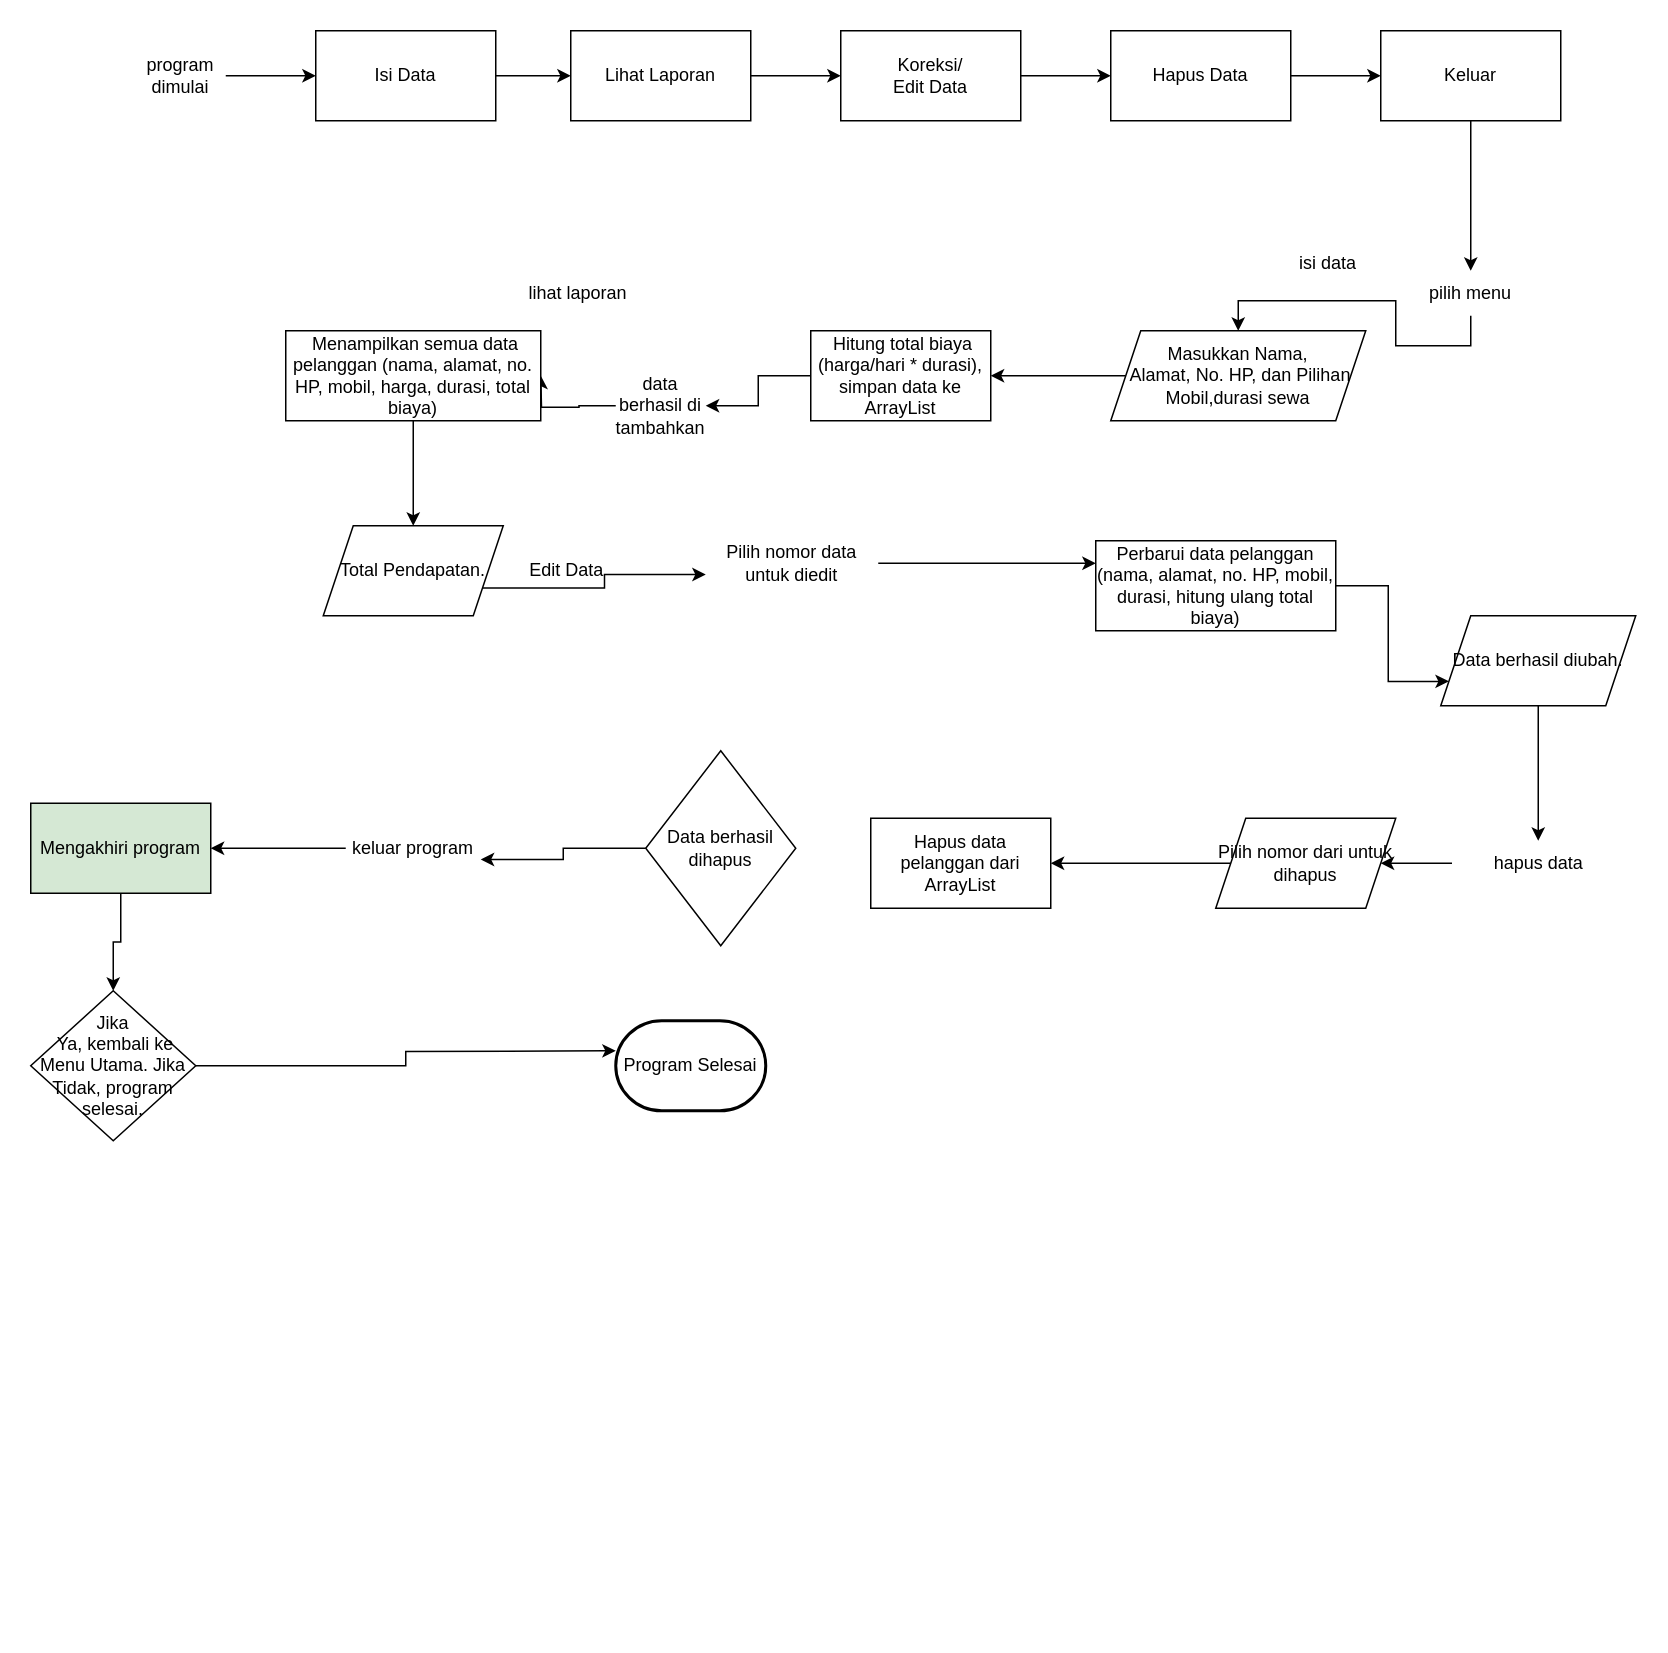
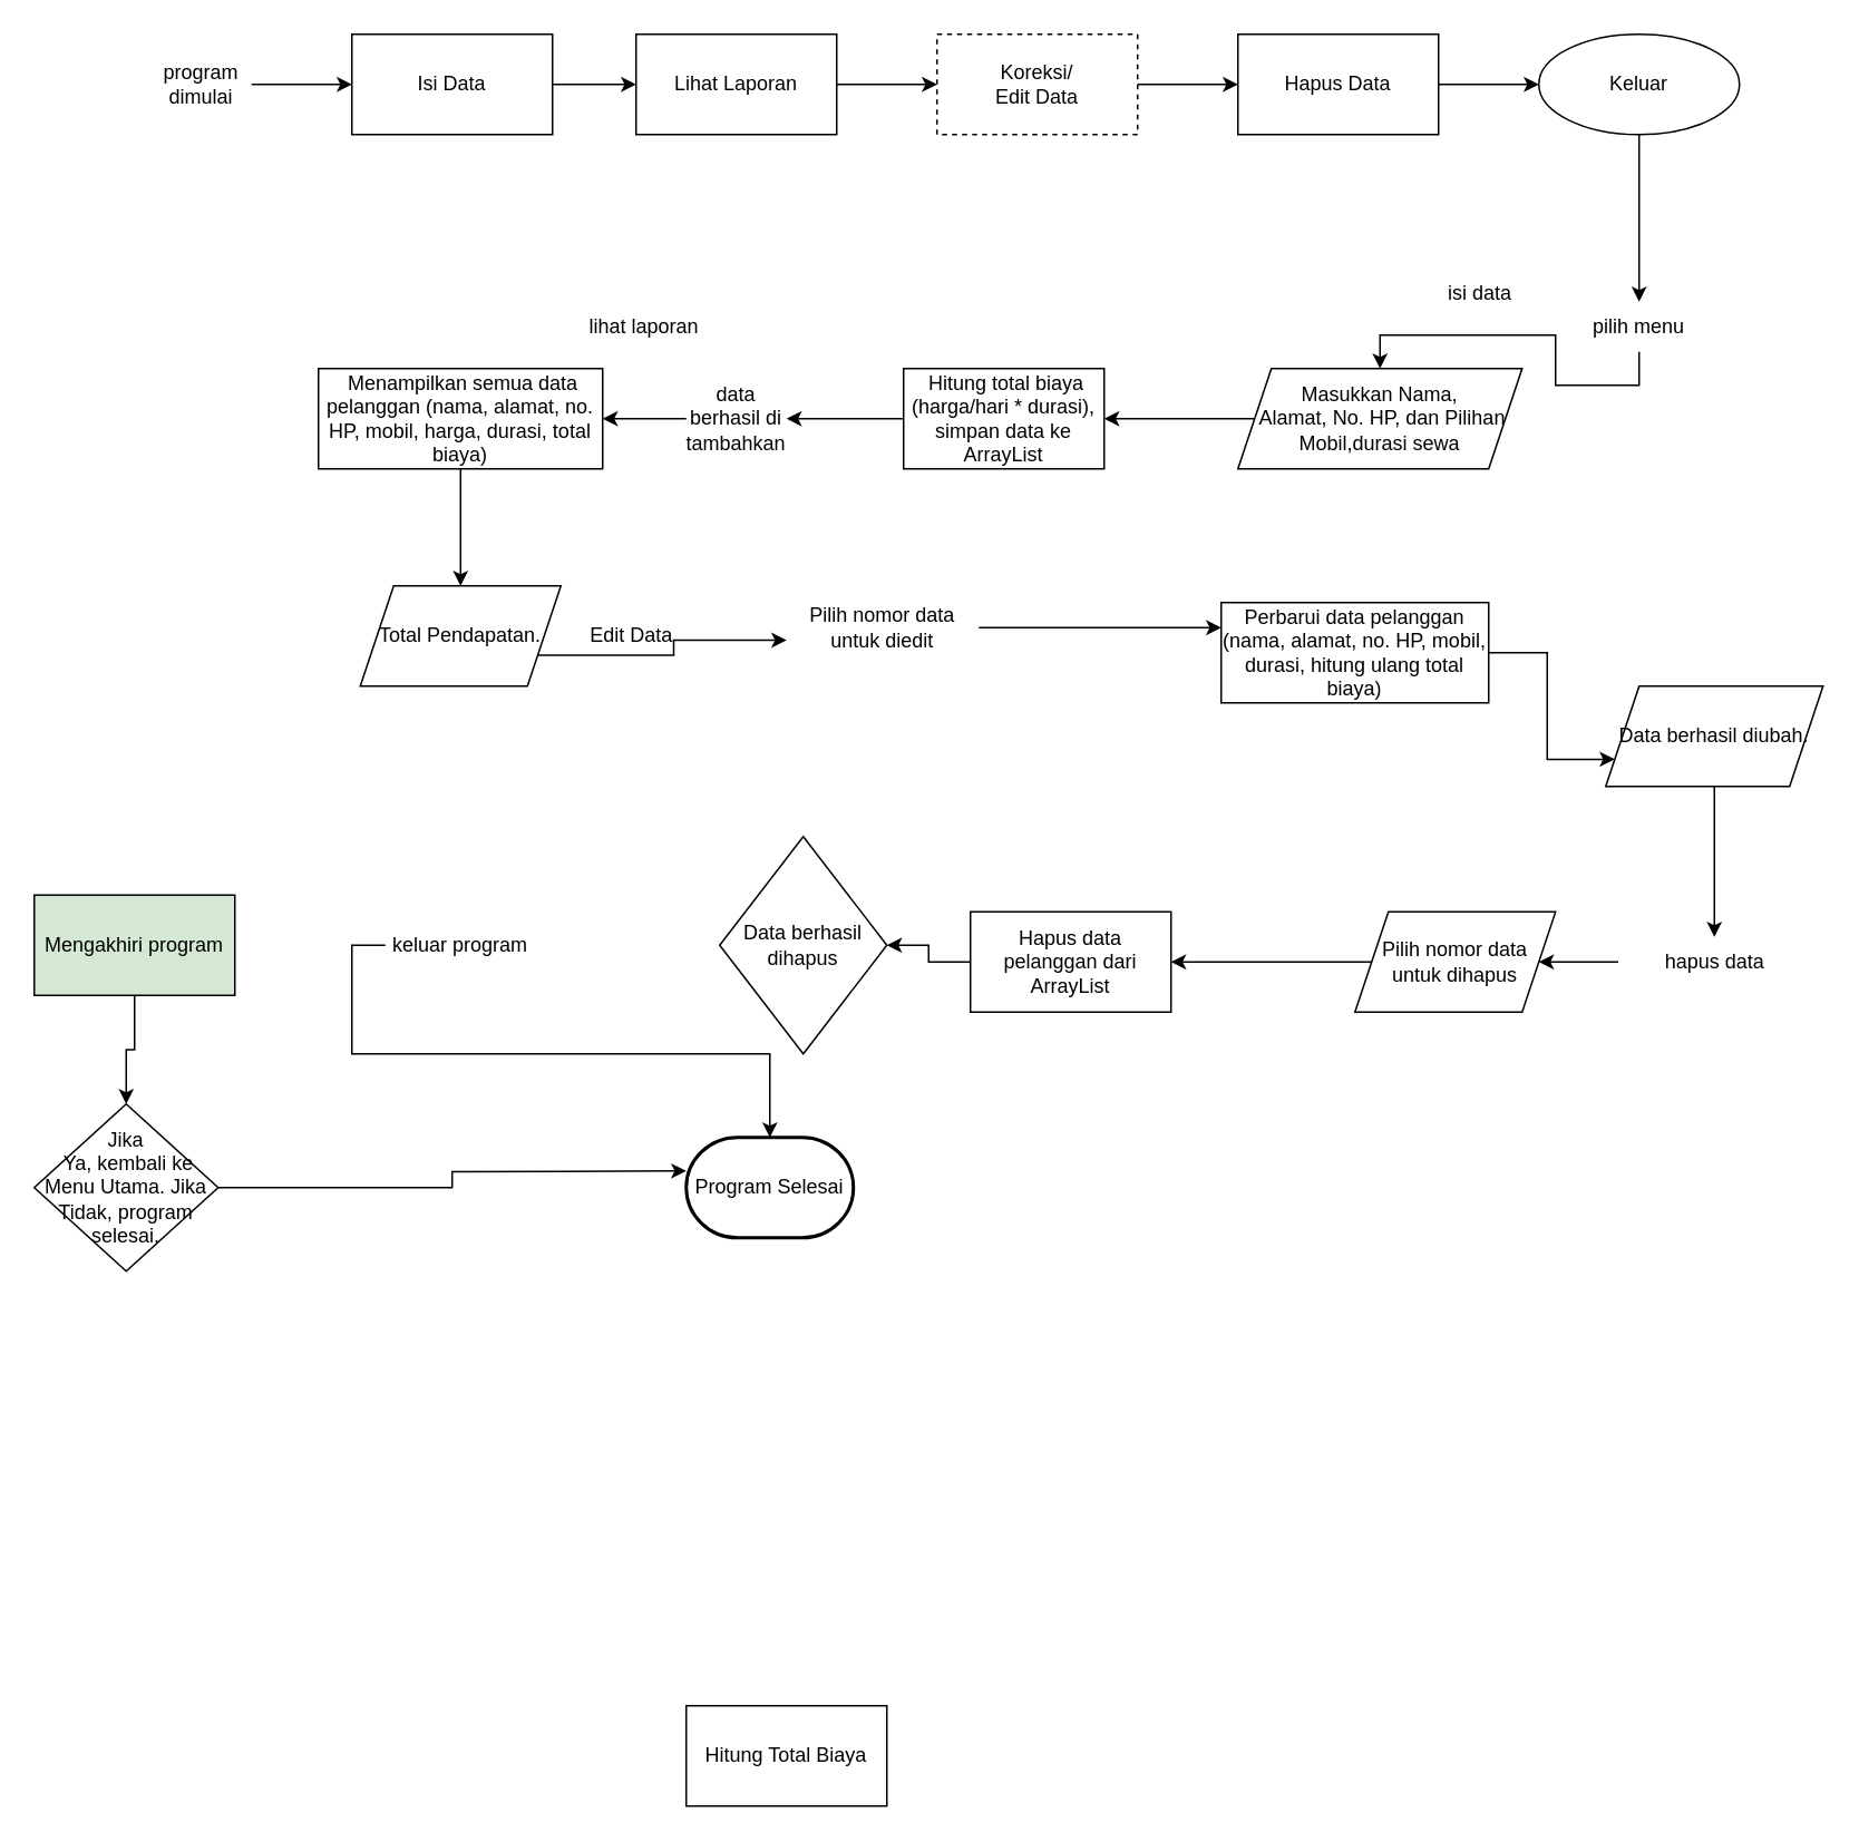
- <mxCell id="12" value="Koreksi/&lt;div&gt;Edit Data&lt;/div&gt;" style="rounded=0;whiteSpace=wrap;html=1;" vertex="1" parent="1"><mxGeometry x="560" y="20" width="120" height="60" as="geometry" /></mxCell>
+ <mxCell id="12" value="Koreksi/&lt;div&gt;Edit Data&lt;/div&gt;" style="rounded=0;whiteSpace=wrap;html=1;dashed=1;" vertex="1" parent="1"><mxGeometry x="560" y="20" width="120" height="60" as="geometry" /></mxCell>
- <mxCell id="14" value="Keluar" style="rounded=0;whiteSpace=wrap;html=1;" vertex="1" parent="1"><mxGeometry x="920" y="20" width="120" height="60" as="geometry" /></mxCell>
+ <mxCell id="14" value="Keluar" style="ellipse;whiteSpace=wrap;html=1;" vertex="1" parent="1"><mxGeometry x="920" y="20" width="120" height="60" as="geometry" /></mxCell>
- <mxCell id="30" value="data berhasil di tambahkan" style="text;html=1;align=center;verticalAlign=middle;whiteSpace=wrap;rounded=0;" vertex="1" parent="1"><mxGeometry x="410" y="255" width="60" height="30" as="geometry" /></mxCell>
+ <mxCell id="30" value="data berhasil di tambahkan" style="text;html=1;align=center;verticalAlign=middle;whiteSpace=wrap;rounded=0;" vertex="1" parent="1"><mxGeometry x="410" y="235" width="60" height="30" as="geometry" /></mxCell>
- <mxCell id="48" style="edgeStyle=orthogonalEdgeStyle;rounded=0;orthogonalLoop=1;jettySize=auto;html=1;exitX=0;exitY=0.5;exitDx=0;exitDy=0;entryX=1;entryY=0.5;entryDx=0;entryDy=0;" edge="1" parent="1" source="49" target="10"><mxGeometry relative="1" as="geometry" /></mxCell>
+ <mxCell id="48" style="edgeStyle=orthogonalEdgeStyle;rounded=0;orthogonalLoop=1;jettySize=auto;html=1;exitX=0;exitY=0.5;exitDx=0;exitDy=0;" edge="1" parent="1" source="49" target="50"><mxGeometry relative="1" as="geometry" /></mxCell>
- <mxCell id="6" style="edgeStyle=orthogonalEdgeStyle;rounded=0;orthogonalLoop=1;jettySize=auto;html=1;exitX=0;exitY=0.5;exitDx=0;exitDy=0;entryX=1;entryY=0.75;entryDx=0;entryDy=0;" edge="1" parent="1" source="7" target="49"><mxGeometry relative="1" as="geometry" /></mxCell>
+ <mxCell id="46" style="edgeStyle=orthogonalEdgeStyle;rounded=0;orthogonalLoop=1;jettySize=auto;html=1;exitX=0;exitY=0.5;exitDx=0;exitDy=0;" edge="1" parent="1" source="47" target="7"><mxGeometry relative="1" as="geometry" /></mxCell>
- <mxCell id="3" value="Pilih nomor dari untuk dihapus" style="shape=parallelogram;perimeter=parallelogramPerimeter;whiteSpace=wrap;html=1;fixedSize=1;" vertex="1" parent="1"><mxGeometry x="810" y="545" width="120" height="60" as="geometry" /></mxCell>
+ <mxCell id="3" value="Pilih nomor data untuk dihapus" style="shape=parallelogram;perimeter=parallelogramPerimeter;whiteSpace=wrap;html=1;fixedSize=1;" vertex="1" parent="1"><mxGeometry x="810" y="545" width="120" height="60" as="geometry" /></mxCell>
+ <mxCell id="8" value="Hitung Total Biaya" style="rounded=0;whiteSpace=wrap;html=1;" vertex="1" parent="1"><mxGeometry x="410" y="1020" width="120" height="60" as="geometry" /></mxCell>
